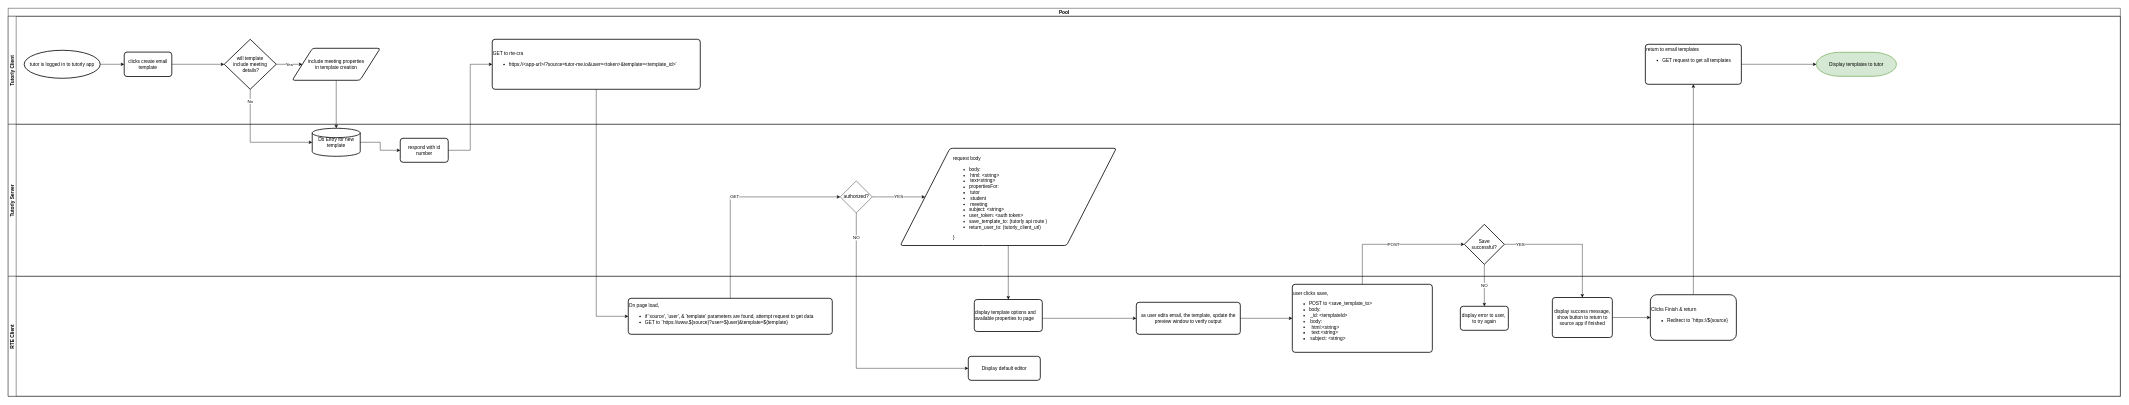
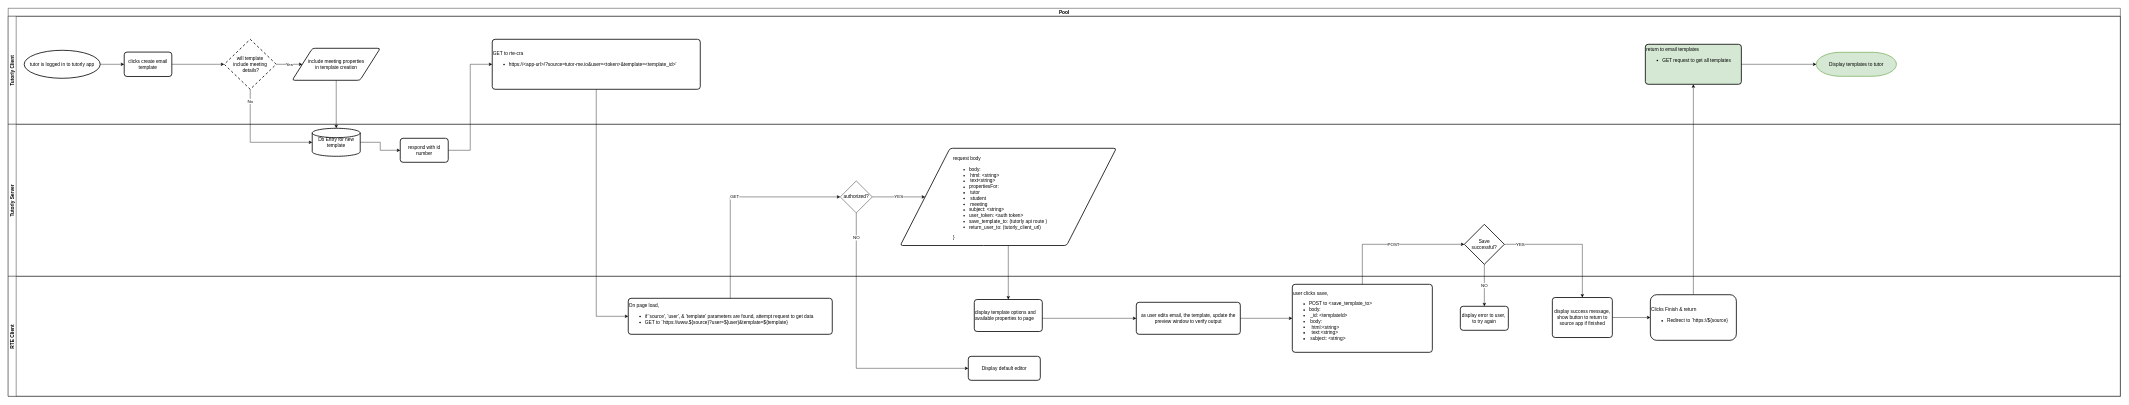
- <mxCell id="13" value="will template&lt;br&gt;include meeting&lt;br&gt;&amp;nbsp;details?" style="rhombus;whiteSpace=wrap;html=1;strokeWidth=2;" parent="7" vertex="1"><mxGeometry x="540" y="57.5" width="130" height="125" as="geometry" /></mxCell>
+ <mxCell id="13" value="will template&lt;br&gt;include meeting&lt;br&gt;&amp;nbsp;details?" style="rhombus;whiteSpace=wrap;html=1;strokeWidth=2;dashed=1;" parent="7" vertex="1"><mxGeometry x="540" y="57.5" width="130" height="125" as="geometry" /></mxCell>
- <mxCell id="16" value="return to email templates&lt;br&gt;&lt;ul&gt;&lt;li&gt;GET request to get all templates&lt;/li&gt;&lt;/ul&gt;" style="rounded=1;whiteSpace=wrap;html=1;absoluteArcSize=1;arcSize=14;strokeWidth=2;align=left;verticalAlign=top;" vertex="1" parent="7"><mxGeometry x="4092.5" y="70" width="240" height="100" as="geometry" /></mxCell>
+ <mxCell id="16" value="return to email templates&lt;br&gt;&lt;ul&gt;&lt;li&gt;GET request to get all templates&lt;/li&gt;&lt;/ul&gt;" style="rounded=1;whiteSpace=wrap;html=1;absoluteArcSize=1;arcSize=14;strokeWidth=2;align=left;verticalAlign=top;fillColor=#d5e8d4;" vertex="1" parent="7"><mxGeometry x="4092.5" y="70" width="240" height="100" as="geometry" /></mxCell>
